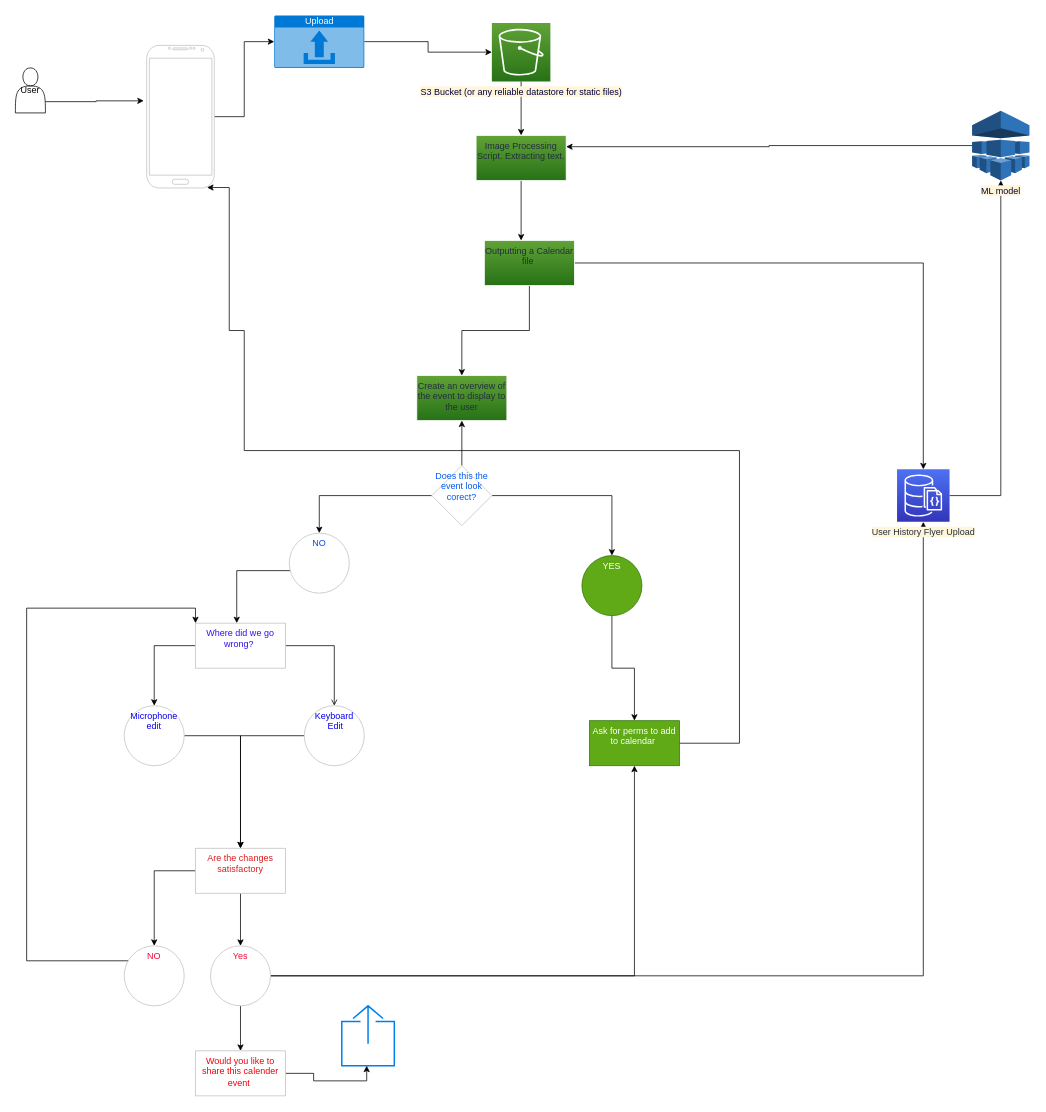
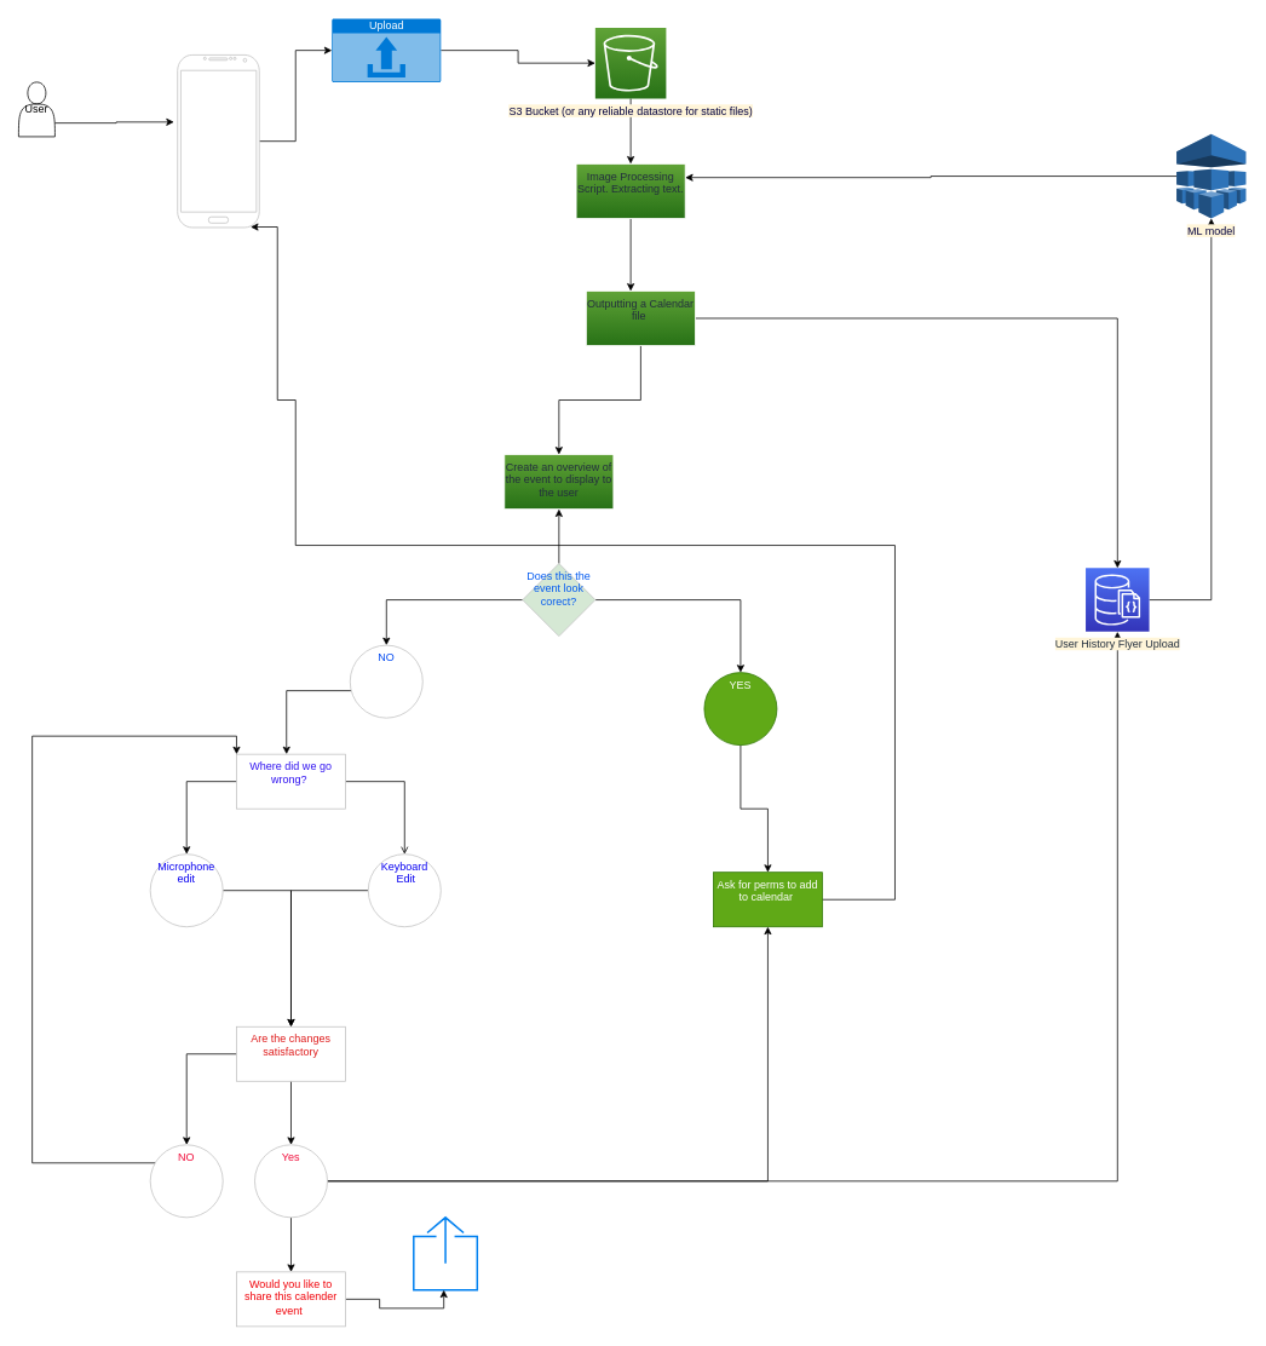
- <mxCell id="17" value="&lt;font color=&quot;#025af0&quot;&gt;Does this the event look corect?&lt;/font&gt;" style="rhombus;whiteSpace=wrap;html=1;verticalAlign=top;strokeColor=#c0c0c0;shadow=0;dashed=0;strokeWidth=1;" parent="1" vertex="1"><mxGeometry x="575" y="620" width="80" height="80" as="geometry" /></mxCell>
+ <mxCell id="17" value="&lt;font color=&quot;#025af0&quot;&gt;Does this the event look corect?&lt;/font&gt;" style="rhombus;whiteSpace=wrap;html=1;verticalAlign=top;strokeColor=#c0c0c0;shadow=0;dashed=0;strokeWidth=1;fillColor=#d5e8d4;" parent="1" vertex="1"><mxGeometry x="575" y="620" width="80" height="80" as="geometry" /></mxCell>
